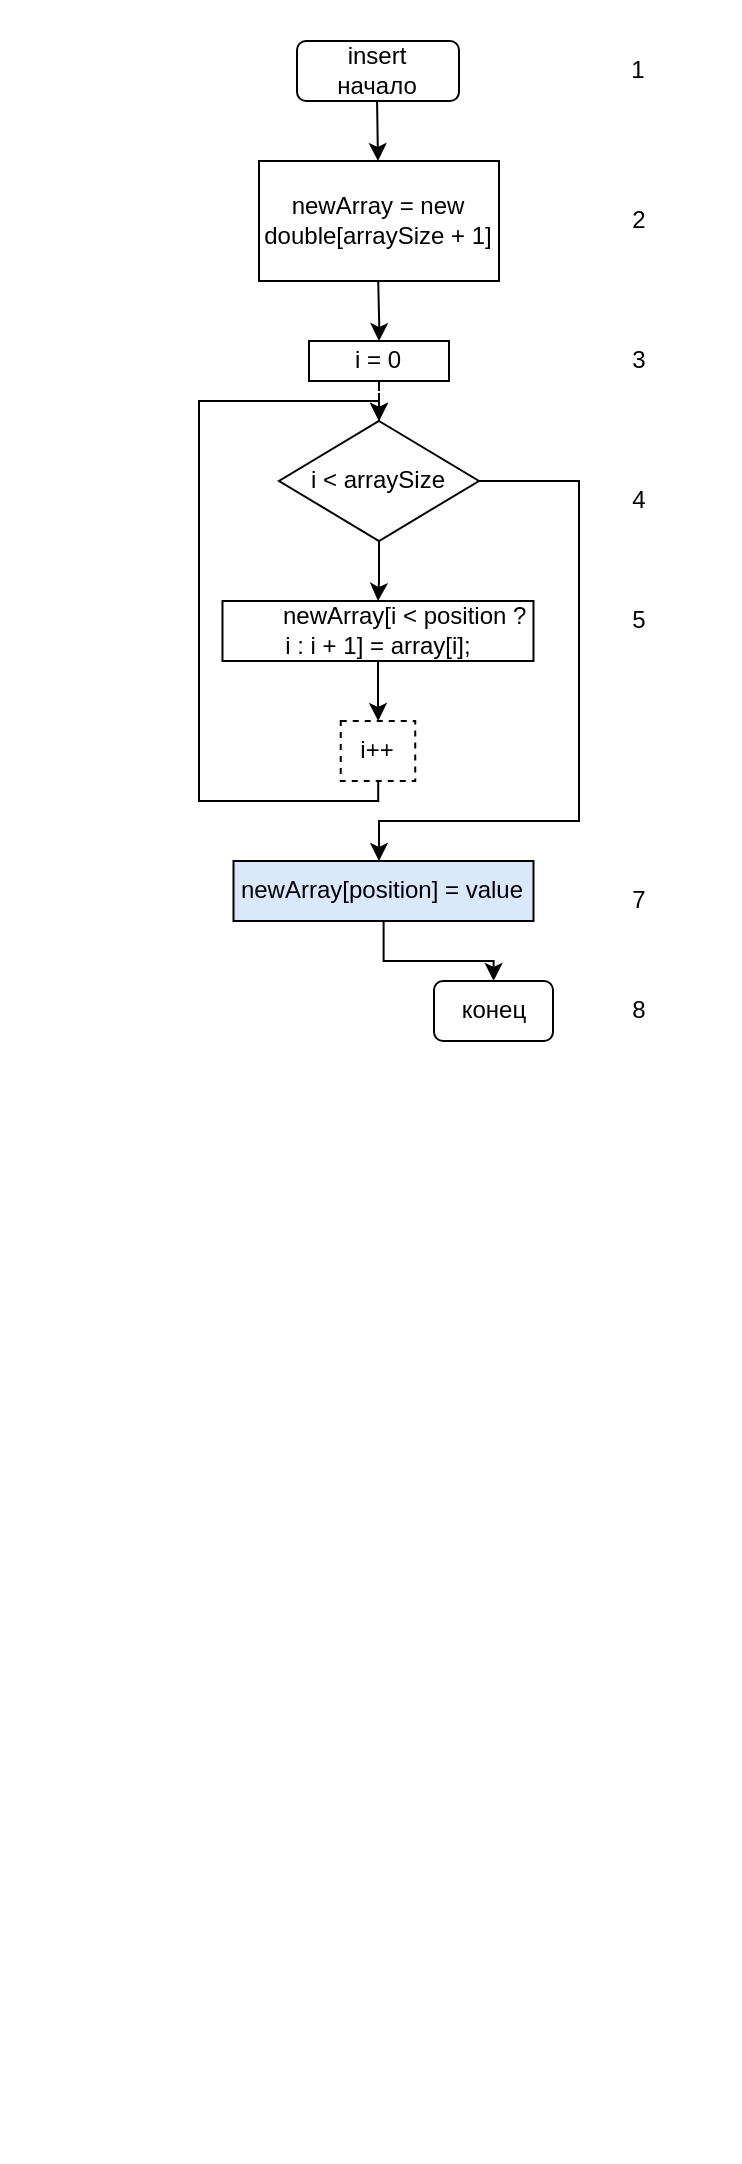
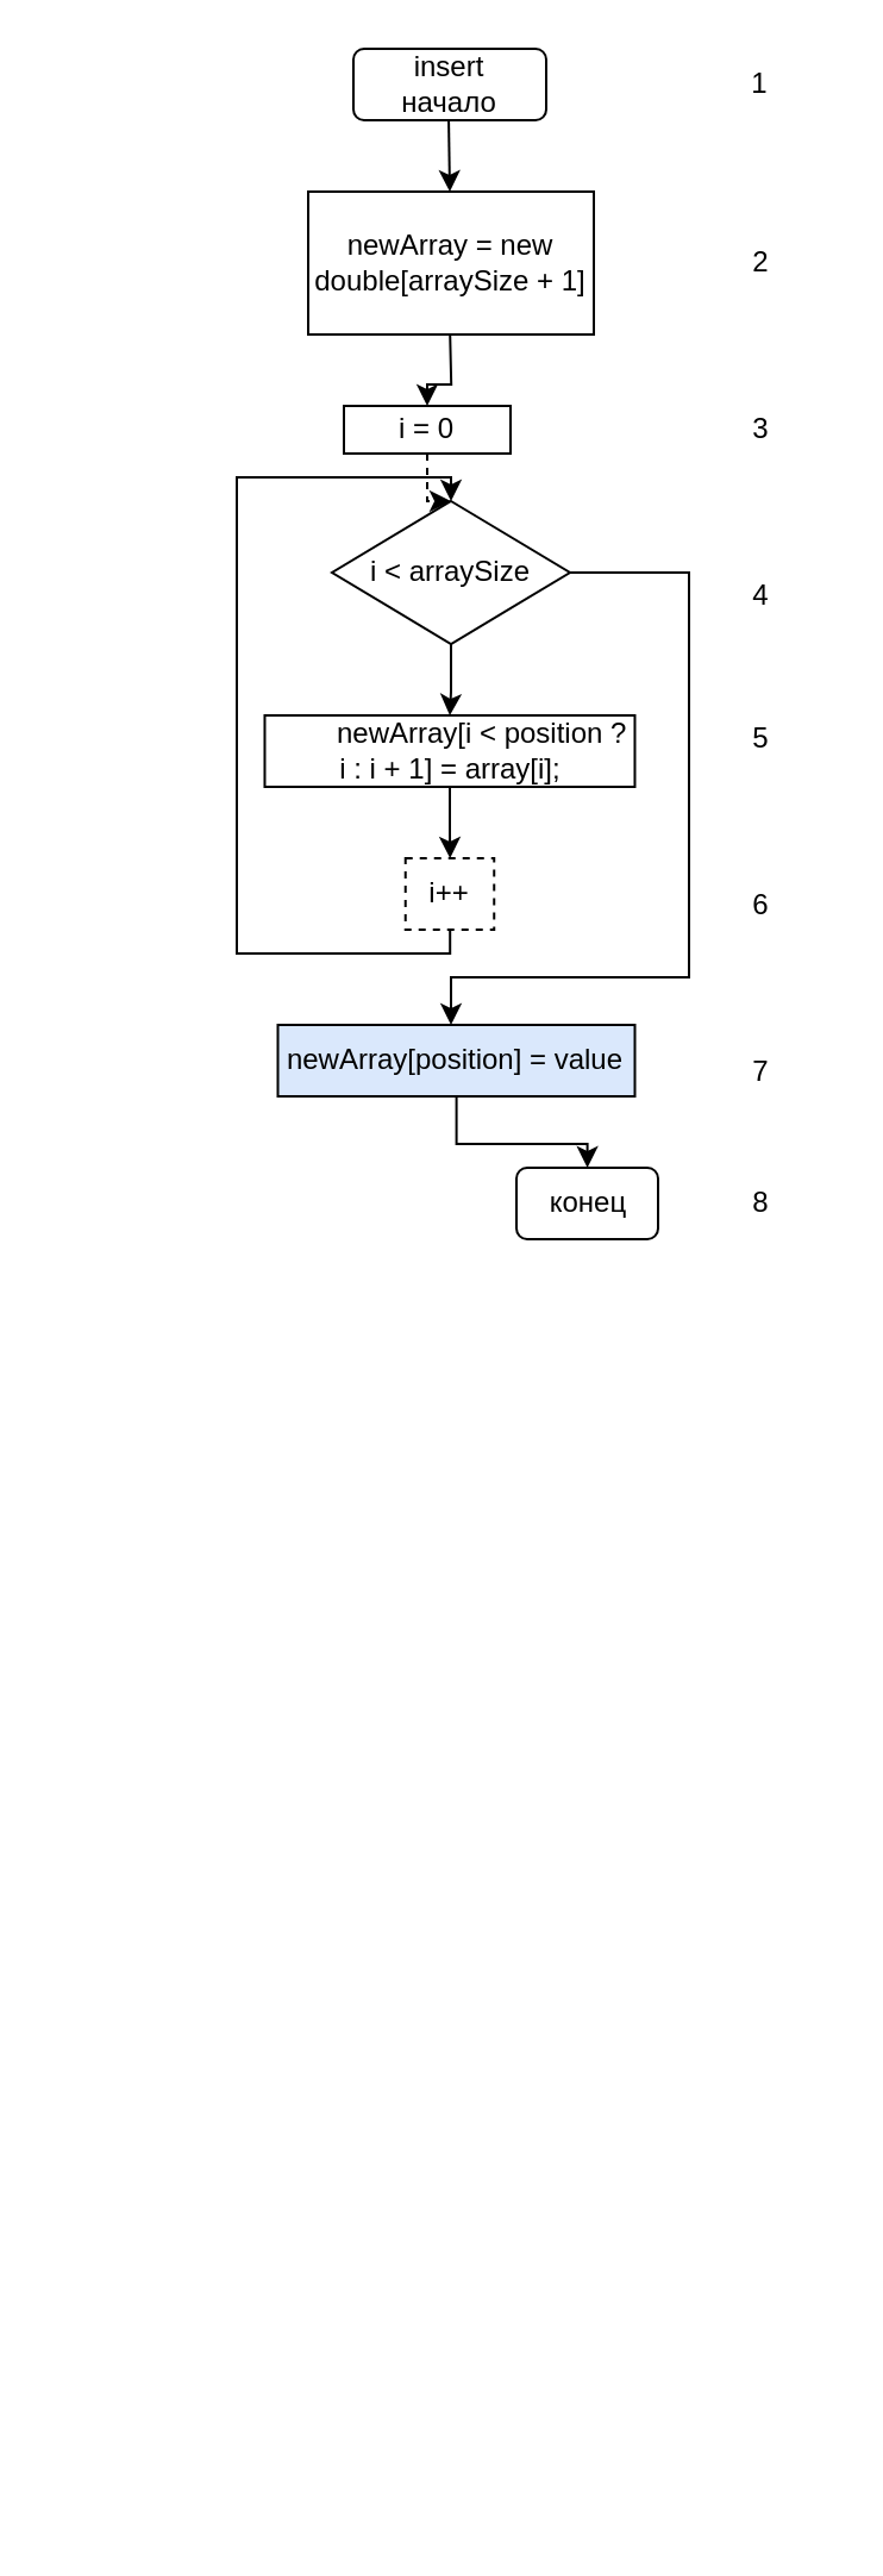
- <mxCell id="16" value="i = 0" style="whiteSpace=wrap;html=1;" parent="1" vertex="1"><mxGeometry x="154" y="170" width="70" height="20" as="geometry" /></mxCell>
+ <mxCell id="16" value="i = 0" style="whiteSpace=wrap;html=1;" parent="1" vertex="1"><mxGeometry x="144" y="170" width="70" height="20" as="geometry" /></mxCell>
+ <mxCell id="23" value="6" style="text;html=1;align=center;verticalAlign=middle;resizable=0;points=[];autosize=1;strokeColor=none;fillColor=none;" parent="1" vertex="1"><mxGeometry x="309" y="370" width="20" height="20" as="geometry" /></mxCell>
